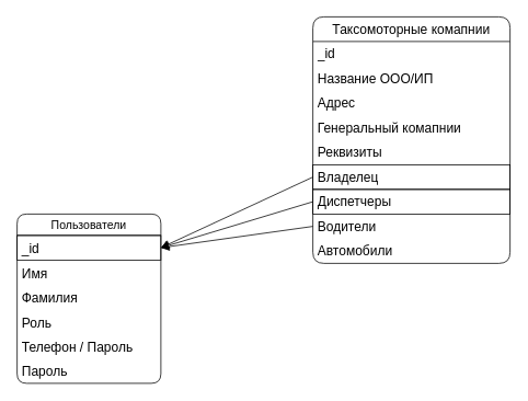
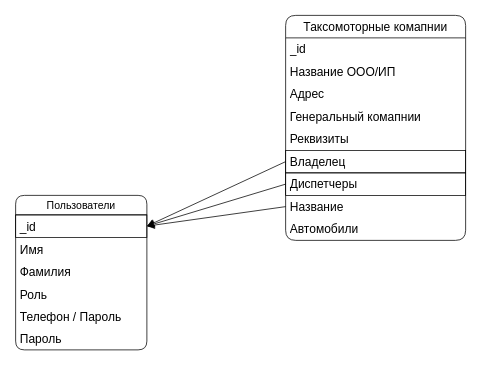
- <mxCell id="17" value="Водители" style="text;strokeColor=none;fillColor=none;align=left;verticalAlign=middle;spacingLeft=4;spacingRight=4;overflow=hidden;points=[[0,0.5],[1,0.5]];portConstraint=eastwest;rotatable=0;whiteSpace=wrap;html=1;fontSize=16;" vertex="1" parent="9"><mxGeometry y="240" width="240" height="30" as="geometry" /></mxCell>
+ <mxCell id="17" value="Название" style="text;strokeColor=none;fillColor=none;align=left;verticalAlign=middle;spacingLeft=4;spacingRight=4;overflow=hidden;points=[[0,0.5],[1,0.5]];portConstraint=eastwest;rotatable=0;whiteSpace=wrap;html=1;fontSize=16;" vertex="1" parent="9"><mxGeometry y="240" width="240" height="30" as="geometry" /></mxCell>
